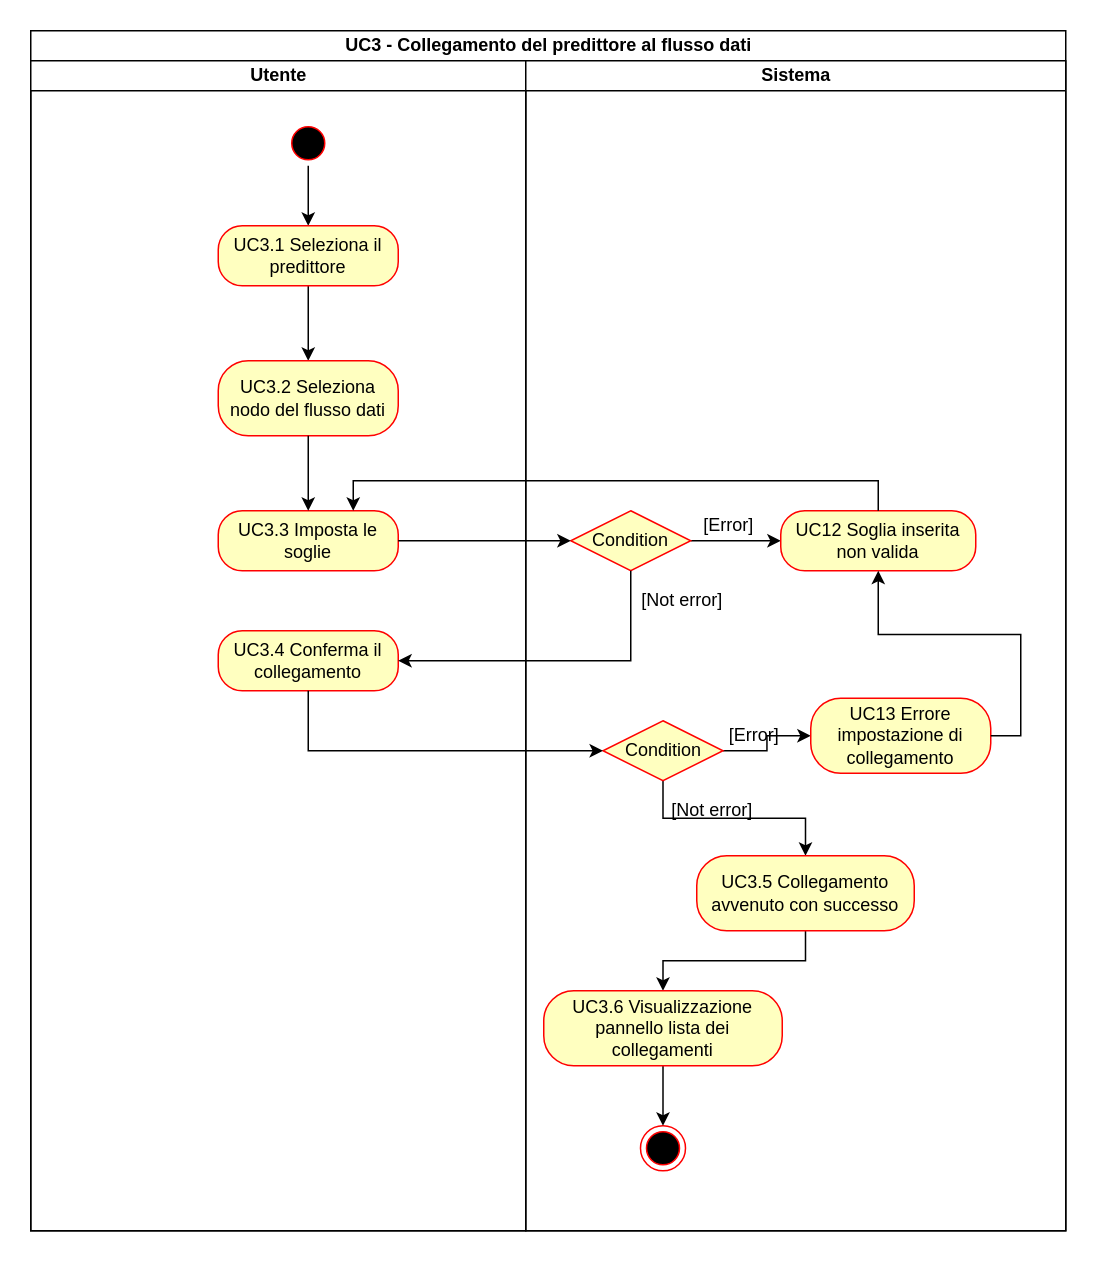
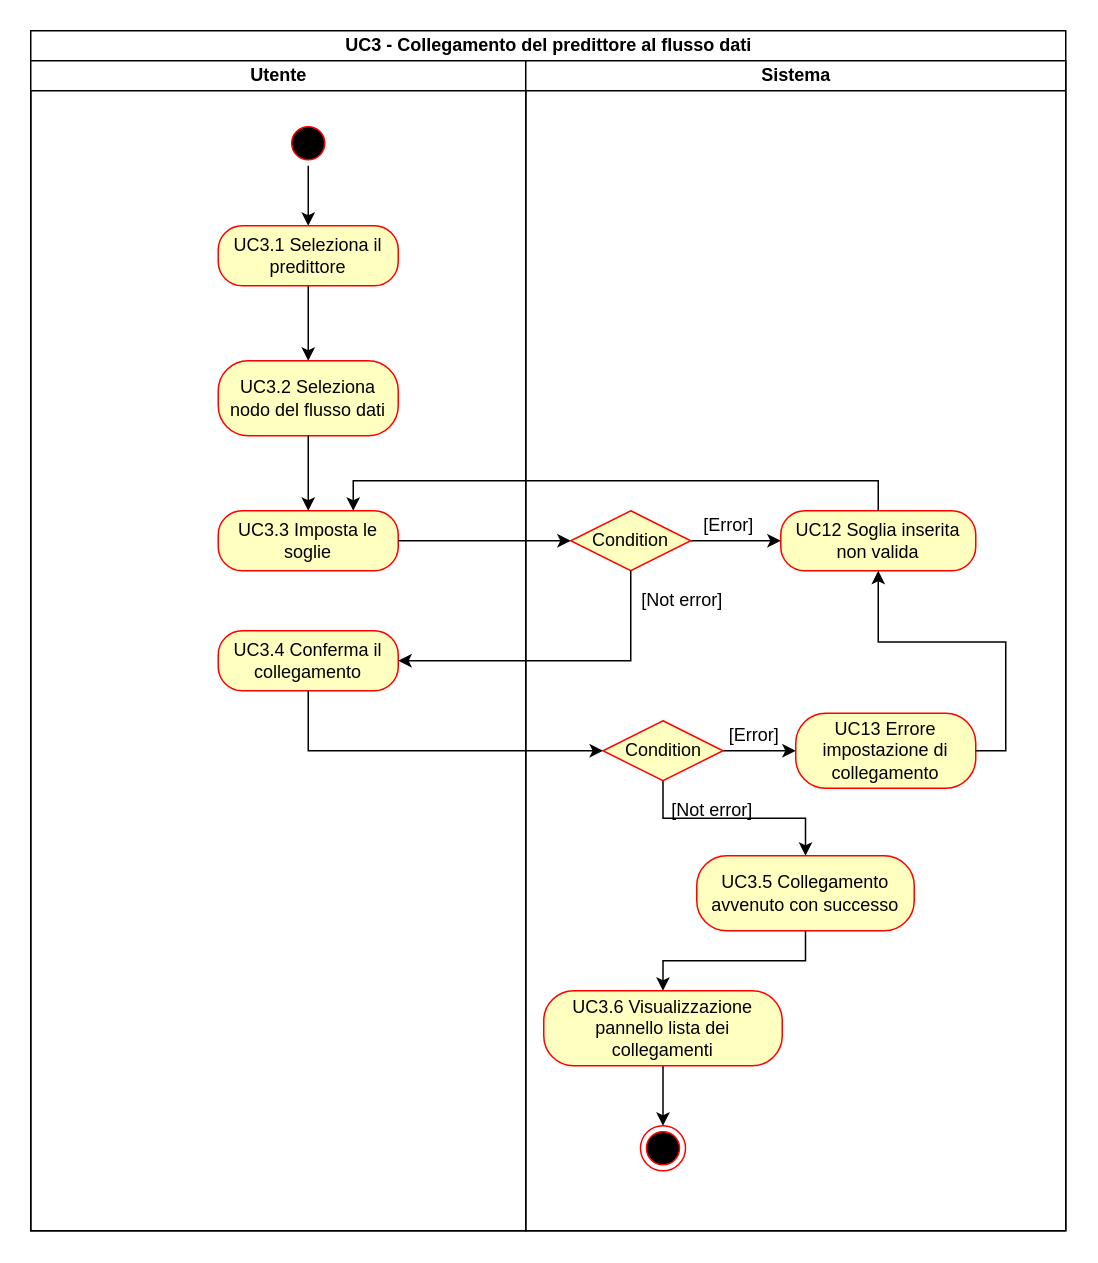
- <mxCell id="22" value="UC13 Errore impostazione di collegamento" style="rounded=1;whiteSpace=wrap;html=1;arcSize=40;fontColor=#000000;fillColor=#ffffc0;strokeColor=#ff0000;" vertex="1" parent="11"><mxGeometry x="190" y="425" width="120" height="50" as="geometry" /></mxCell>
+ <mxCell id="22" value="UC13 Errore impostazione di collegamento" style="rounded=1;whiteSpace=wrap;html=1;arcSize=40;fontColor=#000000;fillColor=#ffffc0;strokeColor=#ff0000;" vertex="1" parent="11"><mxGeometry x="180" y="435" width="120" height="50" as="geometry" /></mxCell>
